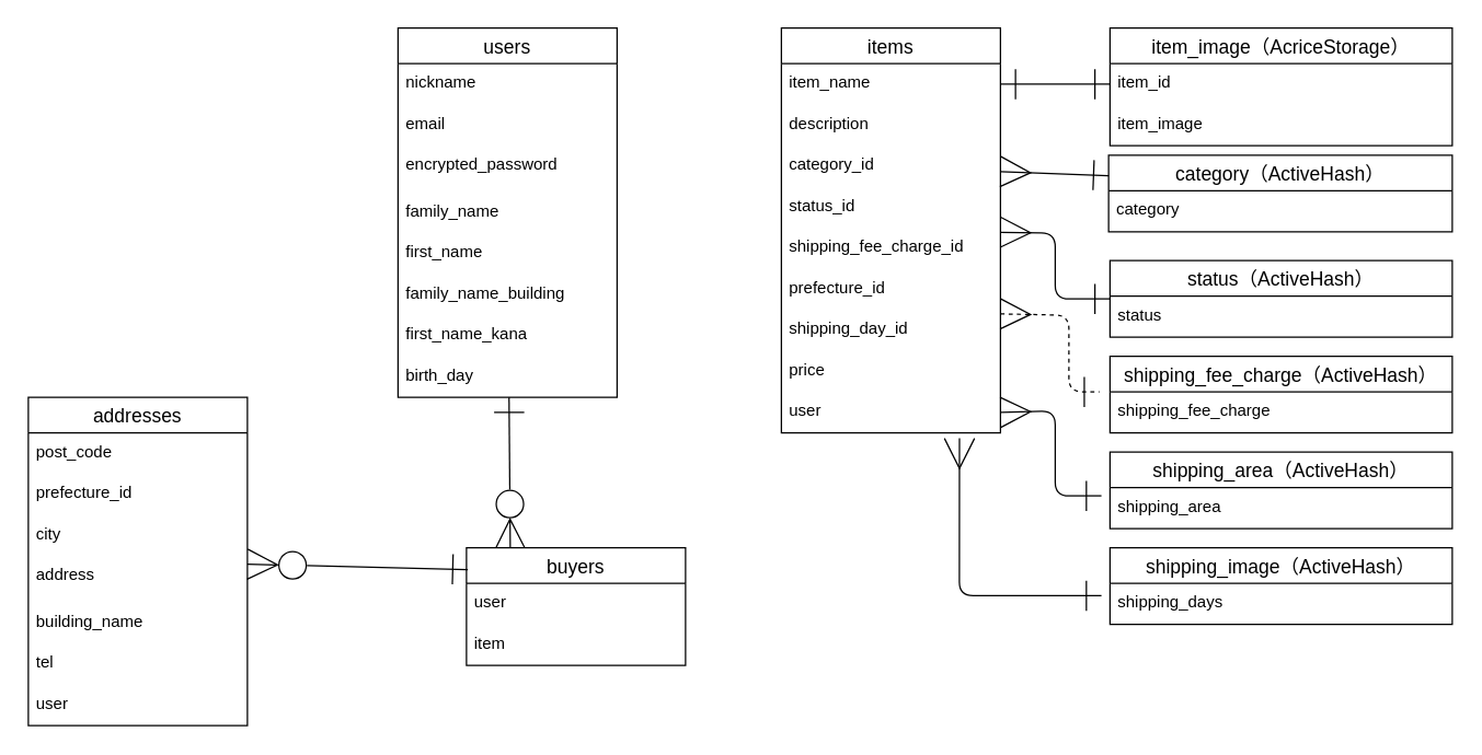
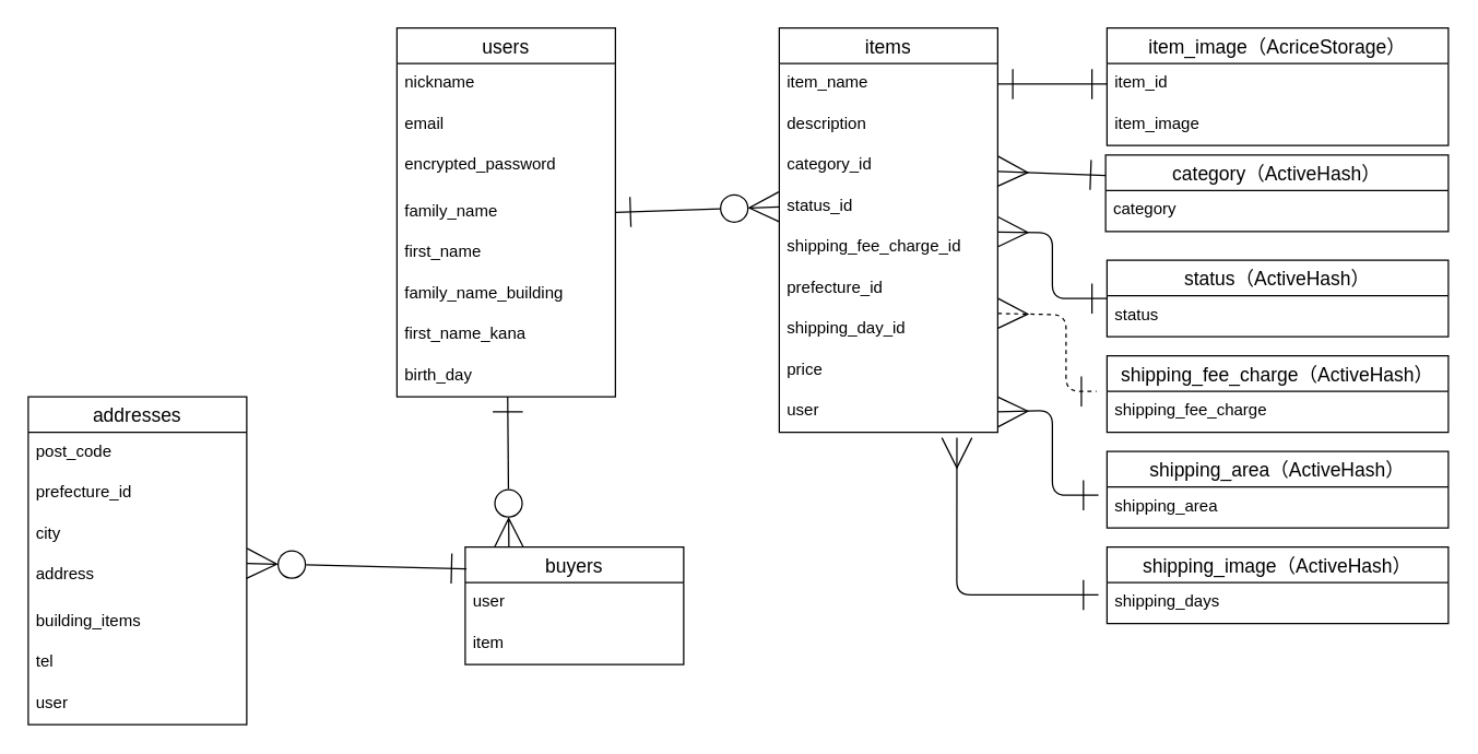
+ <mxCell id="2" style="edgeStyle=none;html=1;entryX=0;entryY=0.5;entryDx=0;entryDy=0;exitX=1;exitY=0.5;exitDx=0;exitDy=0;endArrow=ERzeroToMany;endFill=0;jumpSize=6;endSize=20;startArrow=ERone;startFill=0;startSize=20;" edge="1" parent="1" source="8" target="22"><mxGeometry relative="1" as="geometry"><mxPoint x="560" y="168" as="targetPoint" /></mxGeometry></mxCell>
- <mxCell id="40" value="building_name" style="text;strokeColor=none;fillColor=none;spacingLeft=4;spacingRight=4;overflow=hidden;rotatable=0;points=[[0,0.5],[1,0.5]];portConstraint=eastwest;fontSize=12;" vertex="1" parent="35"><mxGeometry y="150" width="160" height="30" as="geometry" /></mxCell>
+ <mxCell id="40" value="building_items" style="text;strokeColor=none;fillColor=none;spacingLeft=4;spacingRight=4;overflow=hidden;rotatable=0;points=[[0,0.5],[1,0.5]];portConstraint=eastwest;fontSize=12;" vertex="1" parent="35"><mxGeometry y="150" width="160" height="30" as="geometry" /></mxCell>
